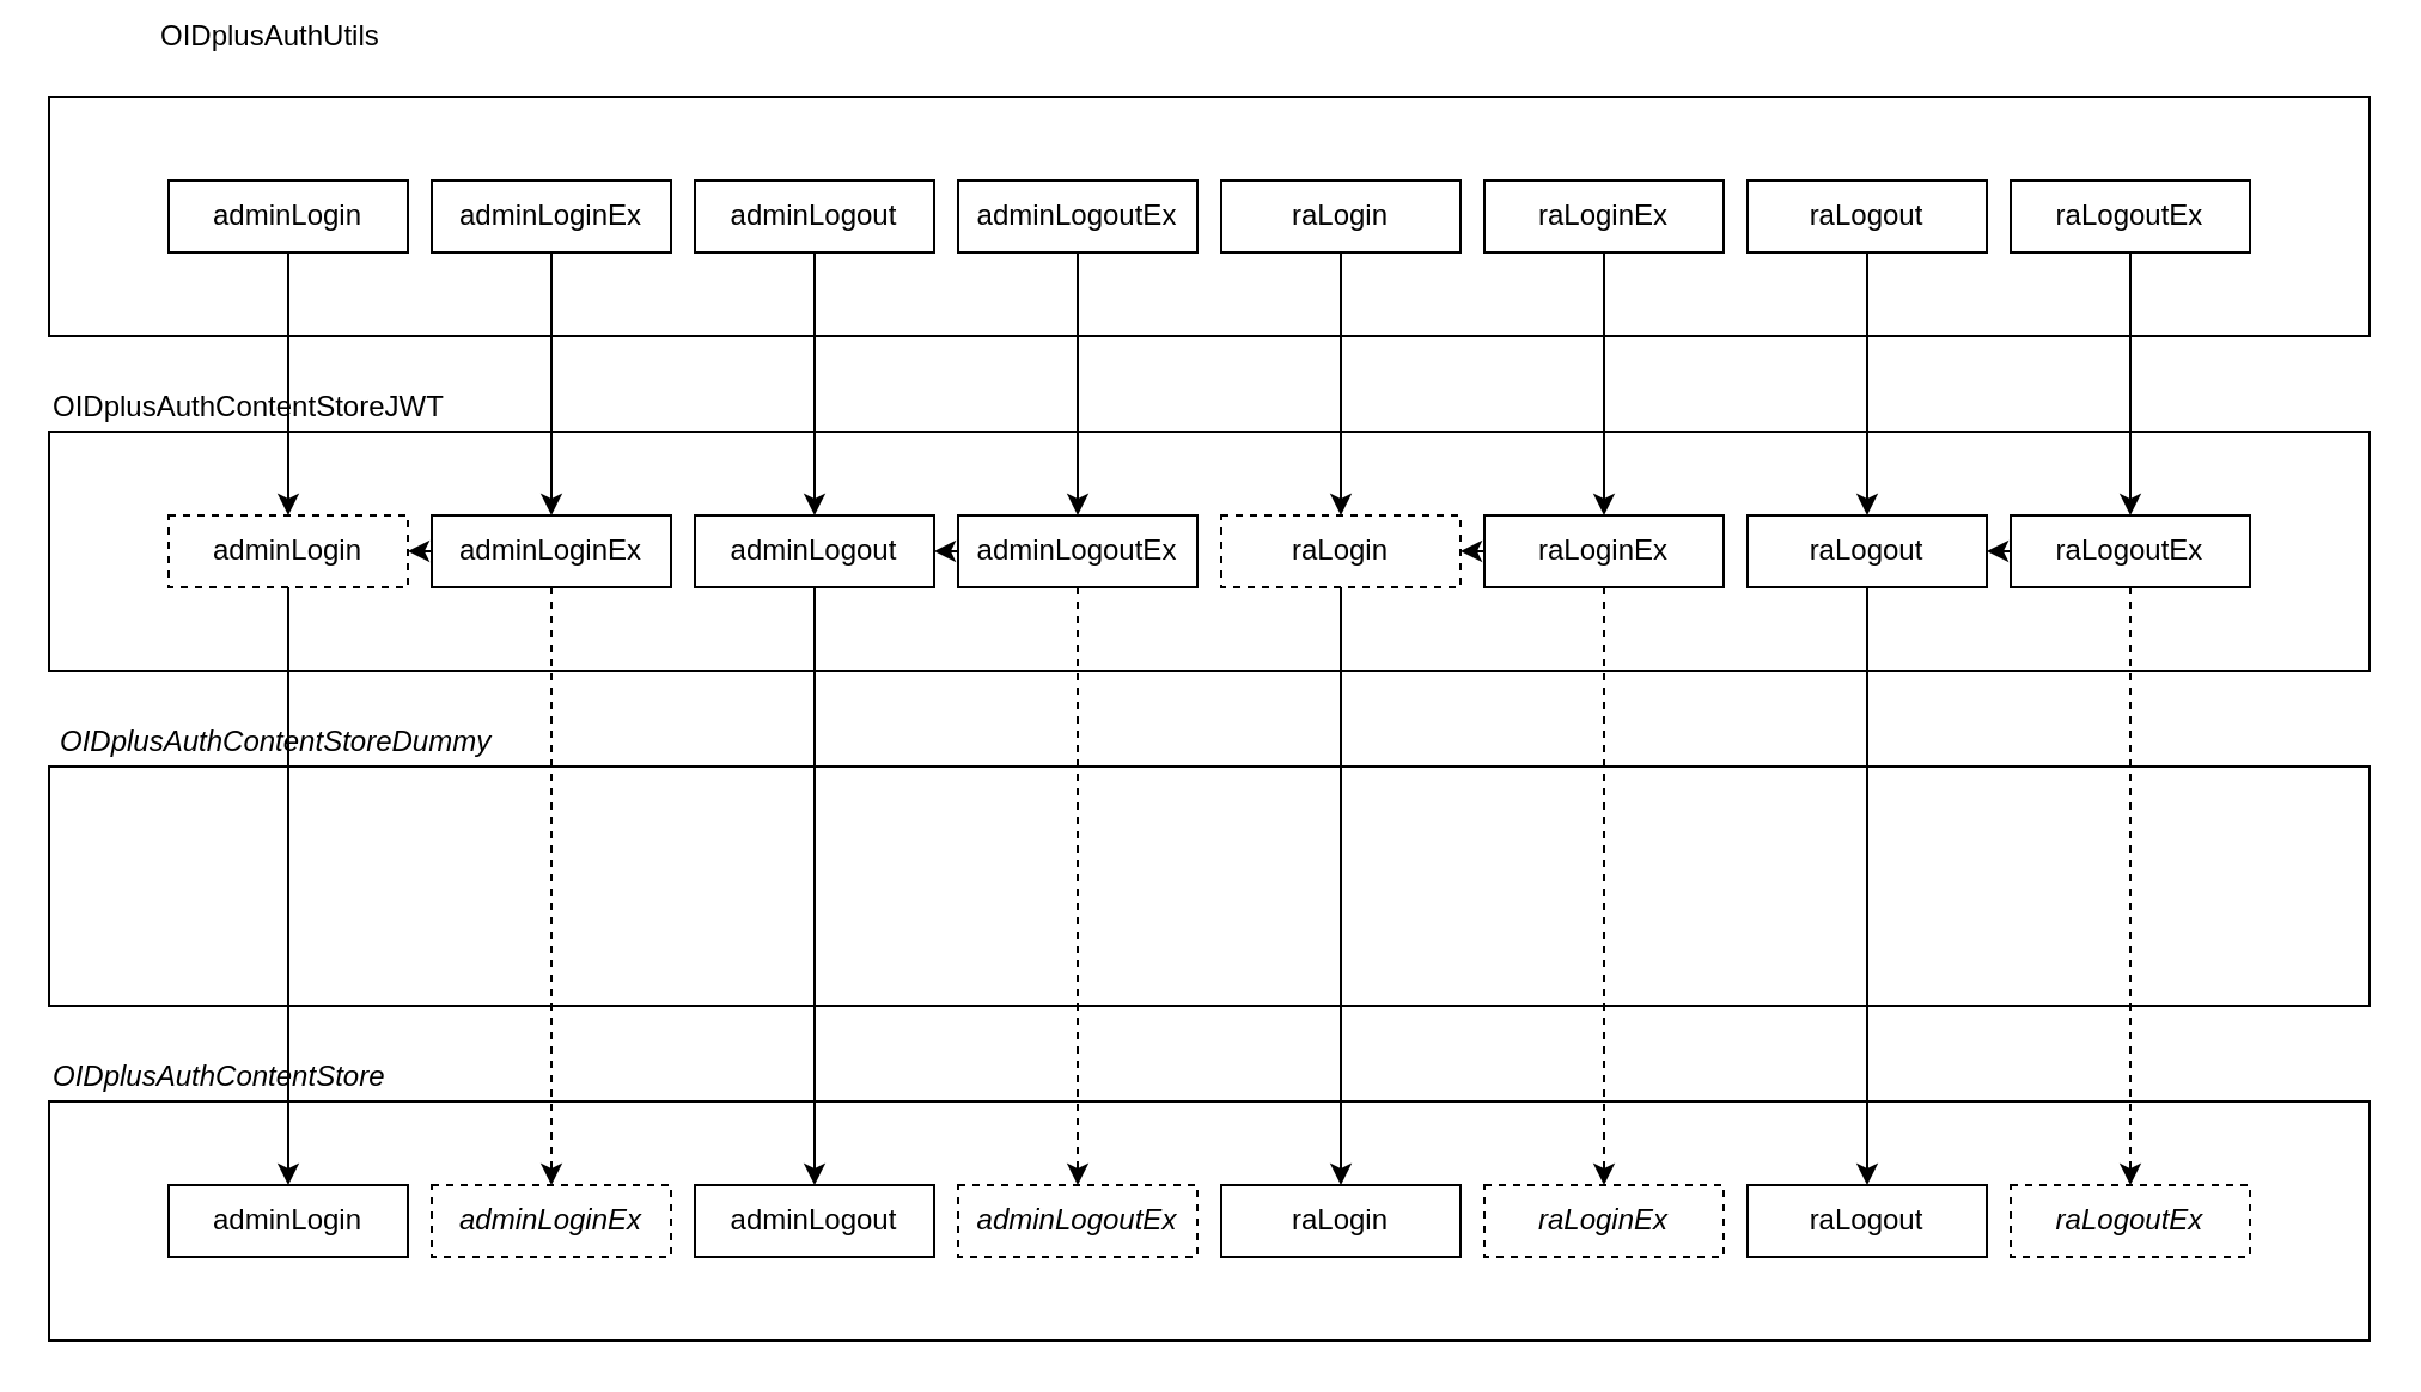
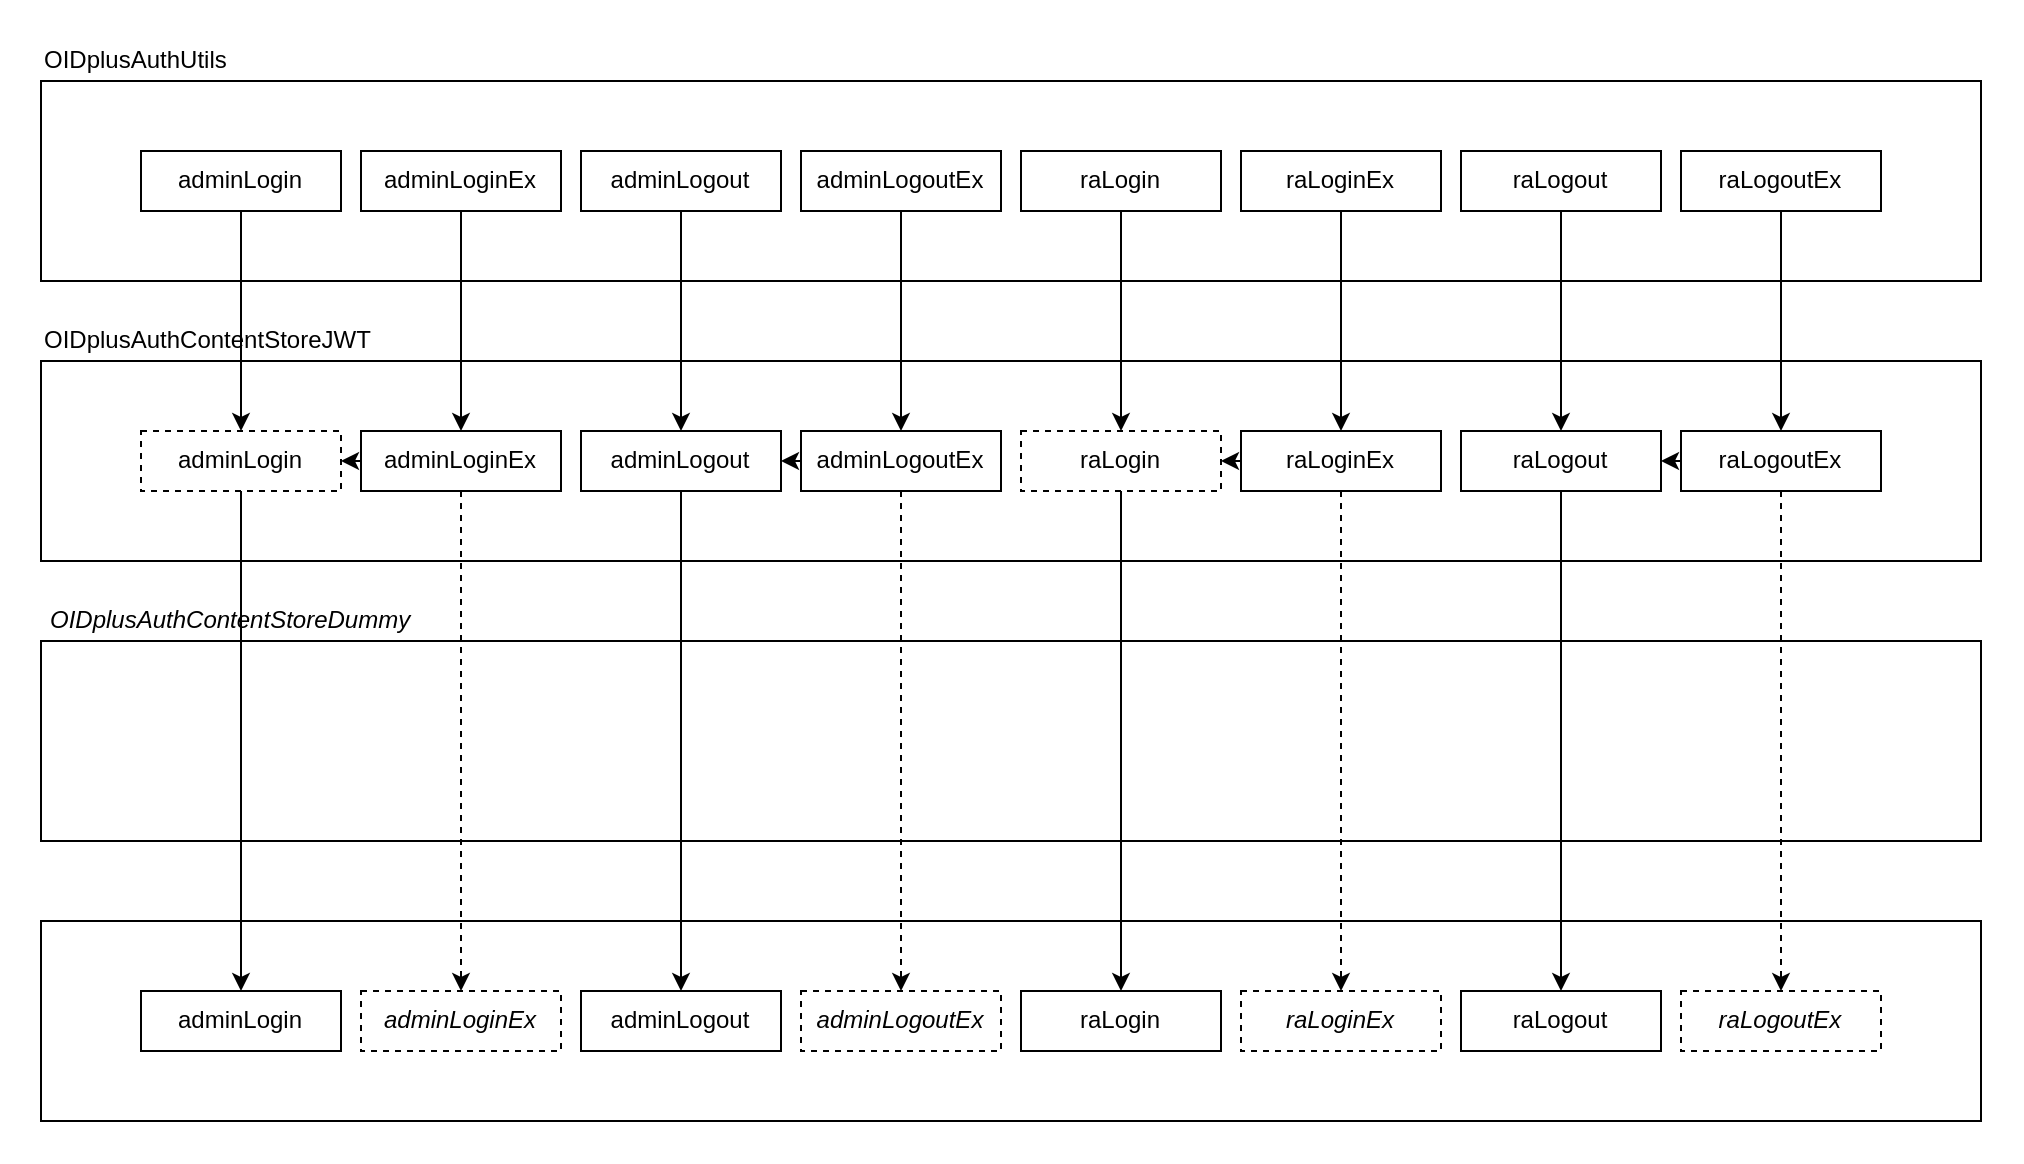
- <mxCell id="4" value="OIDplusAuthUtils" style="text;html=1;strokeColor=none;fillColor=none;align=left;verticalAlign=middle;whiteSpace=wrap;rounded=0;" vertex="1" parent="1"><mxGeometry x="65" y="5" width="320" height="20" as="geometry" /></mxCell>
+ <mxCell id="4" value="OIDplusAuthUtils" style="text;html=1;strokeColor=none;fillColor=none;align=left;verticalAlign=middle;whiteSpace=wrap;rounded=0;" vertex="1" parent="1"><mxGeometry x="20" y="20" width="320" height="20" as="geometry" /></mxCell>
- <mxCell id="8" value="OIDplusAuthContentStore" style="text;html=1;strokeColor=none;fillColor=none;align=left;verticalAlign=middle;whiteSpace=wrap;rounded=0;fontStyle=2" vertex="1" parent="1"><mxGeometry x="20" y="440" width="320" height="20" as="geometry" /></mxCell>
